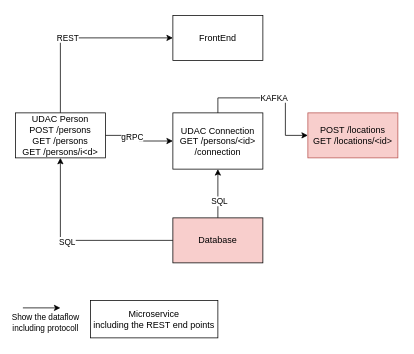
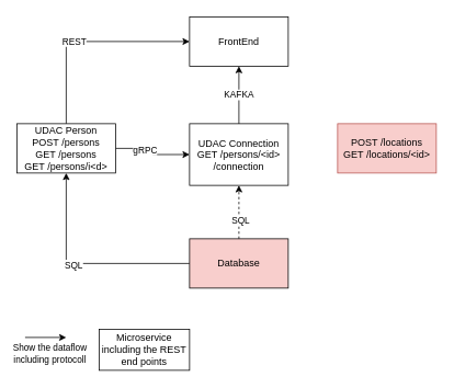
- <mxCell id="14" value="KAFKA" style="edgeStyle=orthogonalEdgeStyle;rounded=0;orthogonalLoop=1;jettySize=auto;html=1;exitX=0.5;exitY=0;exitDx=0;exitDy=0;" edge="1" parent="1" source="7" target="6"><mxGeometry relative="1" as="geometry" /></mxCell>
+ <mxCell id="14" value="KAFKA" style="edgeStyle=orthogonalEdgeStyle;rounded=0;orthogonalLoop=1;jettySize=auto;html=1;exitX=0.5;exitY=0;exitDx=0;exitDy=0;" edge="1" parent="1" source="7" target="8"><mxGeometry relative="1" as="geometry" /></mxCell>
- <mxCell id="9" style="edgeStyle=orthogonalEdgeStyle;rounded=0;orthogonalLoop=1;jettySize=auto;html=1;entryX=0.5;entryY=1;entryDx=0;entryDy=0;" edge="1" parent="1" source="13" target="7"><mxGeometry relative="1" as="geometry" /></mxCell>
+ <mxCell id="9" style="edgeStyle=orthogonalEdgeStyle;rounded=0;orthogonalLoop=1;jettySize=auto;html=1;entryX=0.5;entryY=1;entryDx=0;entryDy=0;dashed=1;" edge="1" parent="1" source="13" target="7"><mxGeometry relative="1" as="geometry" /></mxCell>
- <mxCell id="16" value="Microservice&lt;div&gt;including the REST end&amp;nbsp;&lt;span style=&quot;background-color: transparent; color: light-dark(rgb(0, 0, 0), rgb(255, 255, 255));&quot;&gt;points&lt;/span&gt;&lt;/div&gt;" style="rounded=0;whiteSpace=wrap;html=1;" vertex="1" parent="1"><mxGeometry x="120" y="400" width="170" height="50" as="geometry" /></mxCell>
+ <mxCell id="16" value="Microservice&lt;div&gt;including the REST end&amp;nbsp;&lt;span style=&quot;background-color: transparent; color: light-dark(rgb(0, 0, 0), rgb(255, 255, 255));&quot;&gt;points&lt;/span&gt;&lt;/div&gt;" style="rounded=0;whiteSpace=wrap;html=1;" vertex="1" parent="1"><mxGeometry x="120" y="400" width="110" height="50" as="geometry" /></mxCell>
